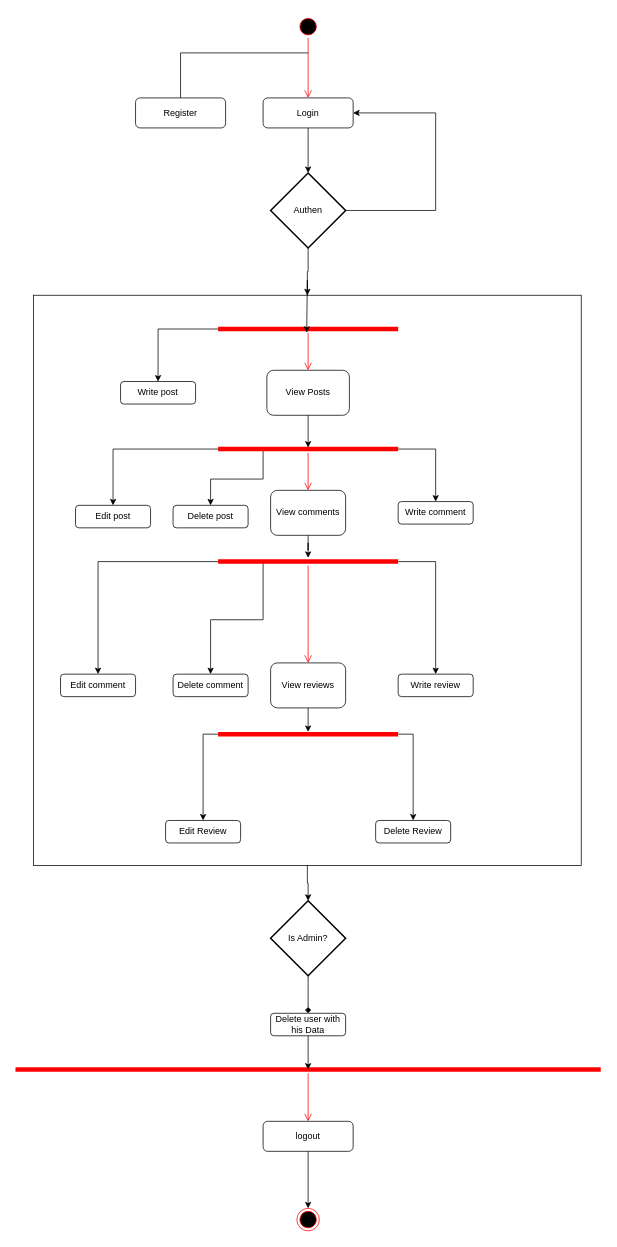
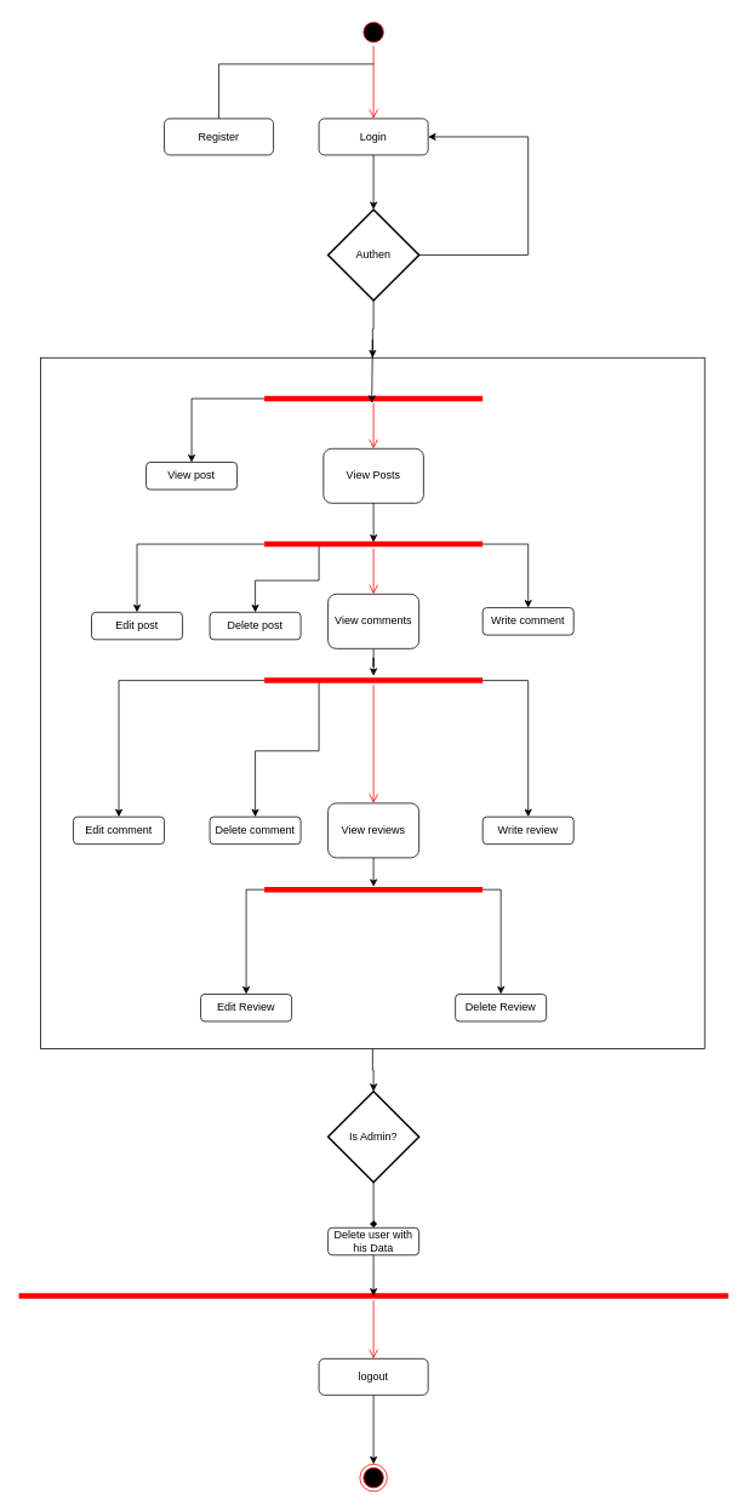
- <mxCell id="13" value="Write post" style="rounded=1;whiteSpace=wrap;html=1;" parent="1" vertex="1"><mxGeometry x="160" y="508" width="100" height="30" as="geometry" /></mxCell>
+ <mxCell id="13" value="View post" style="rounded=1;whiteSpace=wrap;html=1;" parent="1" vertex="1"><mxGeometry x="160" y="508" width="100" height="30" as="geometry" /></mxCell>
